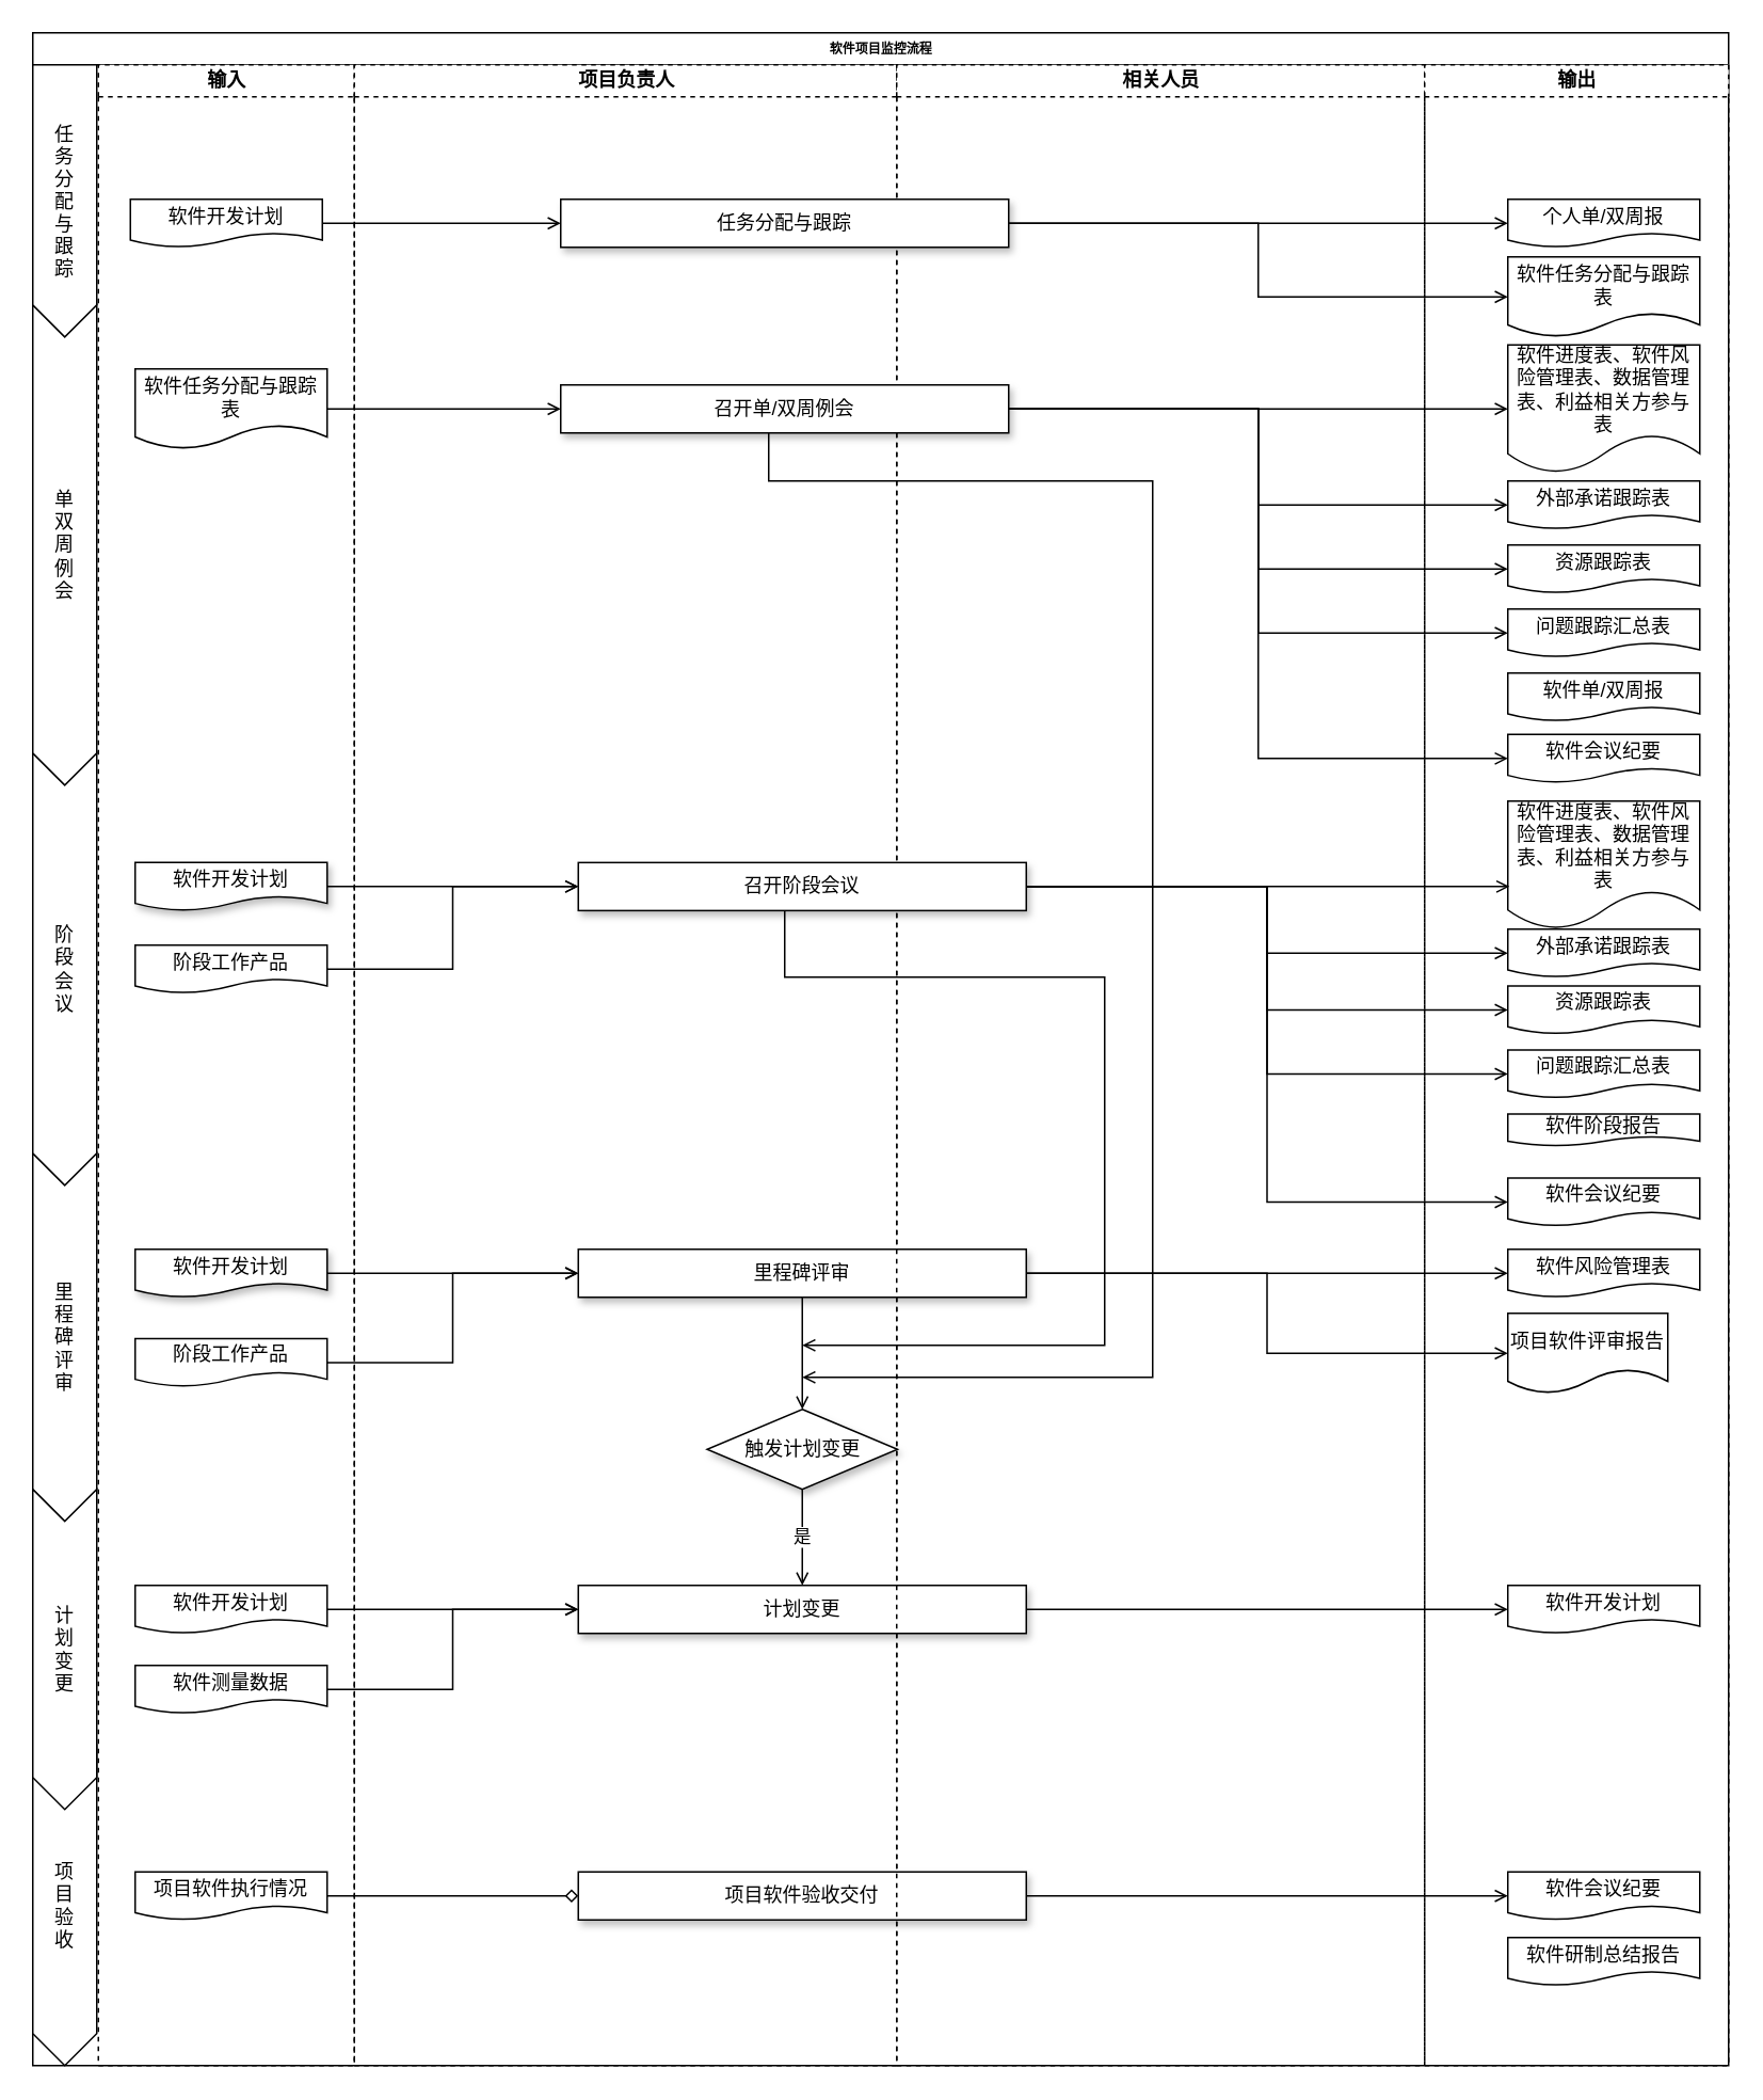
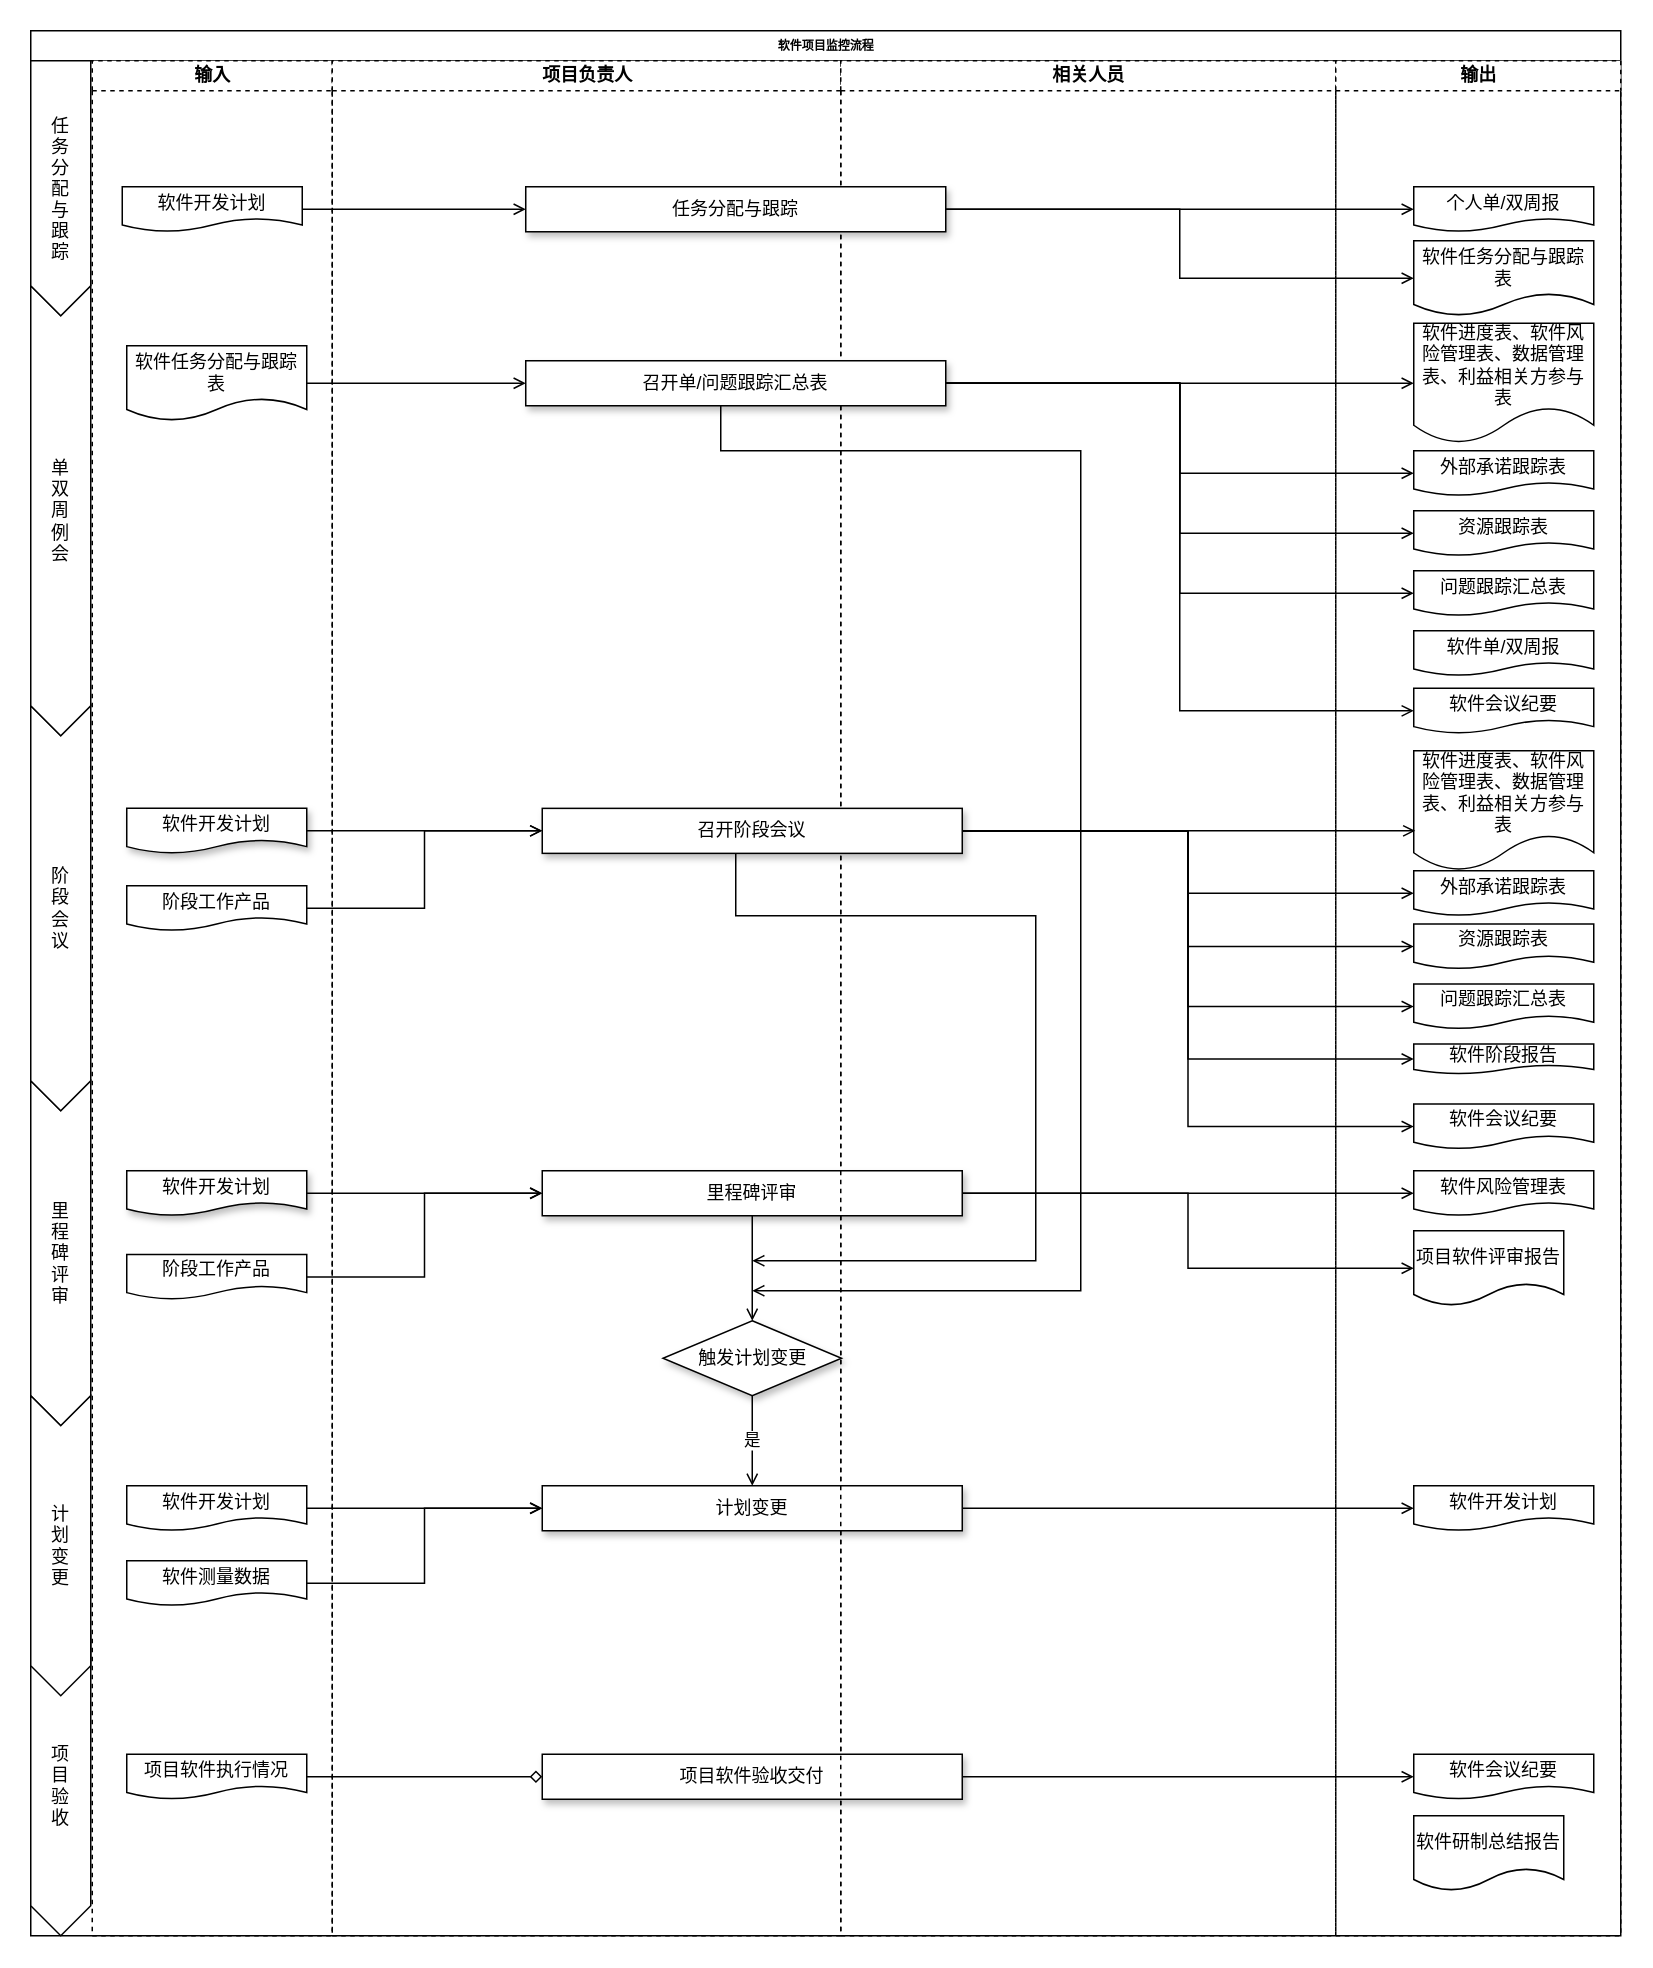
- <mxCell id="75" value="召开单/双周例会" style="rounded=0;whiteSpace=wrap;html=1;shadow=1;fontSize=12;" parent="1" vertex="1"><mxGeometry x="350" y="240" width="280" height="30" as="geometry" /></mxCell>
+ <mxCell id="75" value="召开单/问题跟踪汇总表" style="rounded=0;whiteSpace=wrap;html=1;shadow=1;fontSize=12;" parent="1" vertex="1"><mxGeometry x="350" y="240" width="280" height="30" as="geometry" /></mxCell>
+ <mxCell id="65" style="edgeStyle=orthogonalEdgeStyle;rounded=0;orthogonalLoop=1;jettySize=auto;html=1;entryX=0;entryY=0.5;entryDx=0;entryDy=0;endArrow=open;endFill=0;" parent="1" source="68" target="43" edge="1"><mxGeometry relative="1" as="geometry" /></mxCell>
- <mxCell id="48" value="软件研制总结报告" style="shape=document;whiteSpace=wrap;html=1;boundedLbl=1;fontSize=12;" parent="30" vertex="1"><mxGeometry x="52" y="1170" width="120" height="30" as="geometry" /></mxCell>
+ <mxCell id="48" value="软件研制总结报告" style="shape=document;whiteSpace=wrap;html=1;boundedLbl=1;fontSize=12;" parent="30" vertex="1"><mxGeometry x="52" y="1170" width="100" height="50" as="geometry" /></mxCell>
